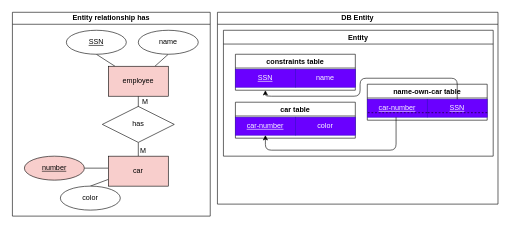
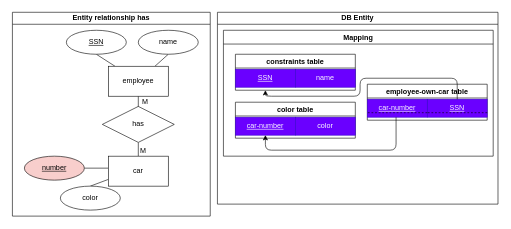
- <mxCell id="25" value="Entity" style="swimlane;whiteSpace=wrap;html=1;" parent="20" vertex="1"><mxGeometry x="10" y="30" width="450" height="210" as="geometry" /></mxCell>
+ <mxCell id="25" value="Mapping" style="swimlane;whiteSpace=wrap;html=1;" parent="20" vertex="1"><mxGeometry x="10" y="30" width="450" height="210" as="geometry" /></mxCell>
- <mxCell id="6" value="employee" style="html=1;dashed=0;whiteSpace=wrap;fillColor=#f8cecc;" parent="2" vertex="1"><mxGeometry x="160" y="90" width="100" height="50" as="geometry" /></mxCell>
+ <mxCell id="6" value="employee" style="html=1;dashed=0;whiteSpace=wrap;" parent="2" vertex="1"><mxGeometry x="160" y="90" width="100" height="50" as="geometry" /></mxCell>
- <mxCell id="32" value="name-own-car table" style="swimlane;whiteSpace=wrap;html=1;" parent="25" vertex="1"><mxGeometry x="240" y="90" width="200" height="60" as="geometry" /></mxCell>
+ <mxCell id="32" value="employee-own-car table" style="swimlane;whiteSpace=wrap;html=1;" parent="25" vertex="1"><mxGeometry x="240" y="90" width="200" height="60" as="geometry" /></mxCell>
- <mxCell id="29" value="car table" style="swimlane;whiteSpace=wrap;html=1;" parent="25" vertex="1"><mxGeometry x="20" y="120" width="200" height="60" as="geometry" /></mxCell>
+ <mxCell id="29" value="color table" style="swimlane;whiteSpace=wrap;html=1;" parent="25" vertex="1"><mxGeometry x="20" y="120" width="200" height="60" as="geometry" /></mxCell>
- <mxCell id="17" value="car" style="html=1;dashed=0;whiteSpace=wrap;fillColor=#f8cecc;" parent="2" vertex="1"><mxGeometry x="160" y="240" width="100" height="50" as="geometry" /></mxCell>
+ <mxCell id="17" value="car" style="html=1;dashed=0;whiteSpace=wrap;" parent="2" vertex="1"><mxGeometry x="160" y="240" width="100" height="50" as="geometry" /></mxCell>
